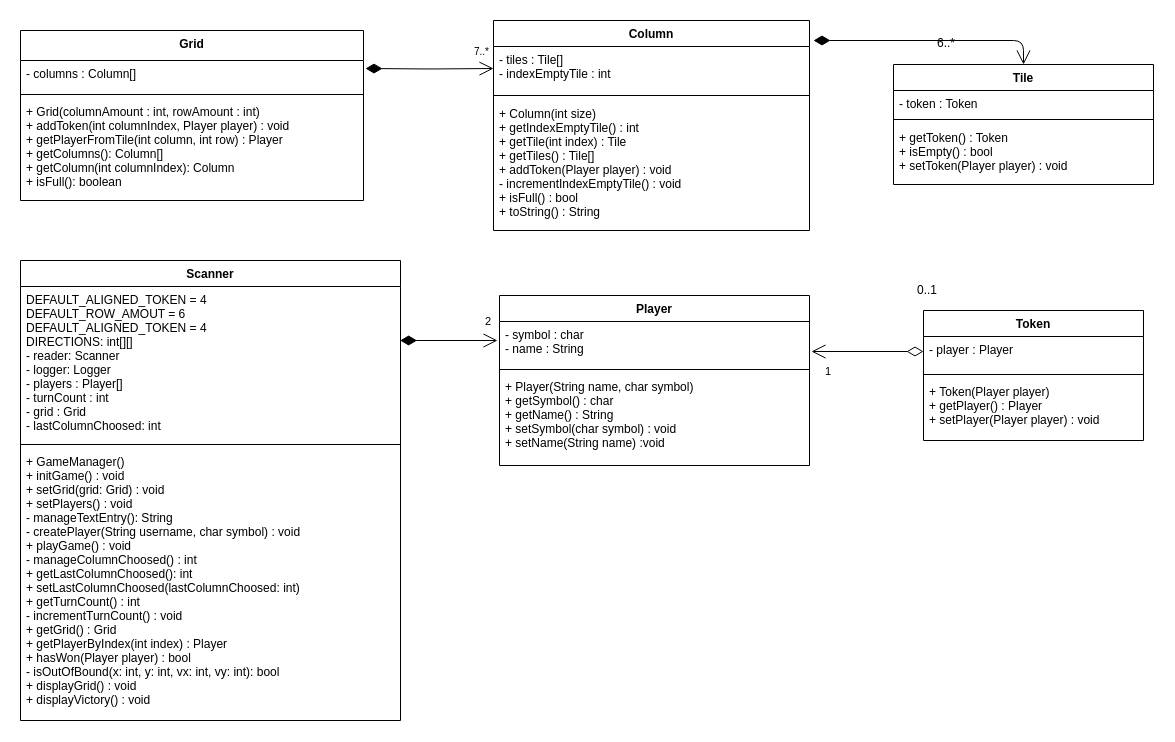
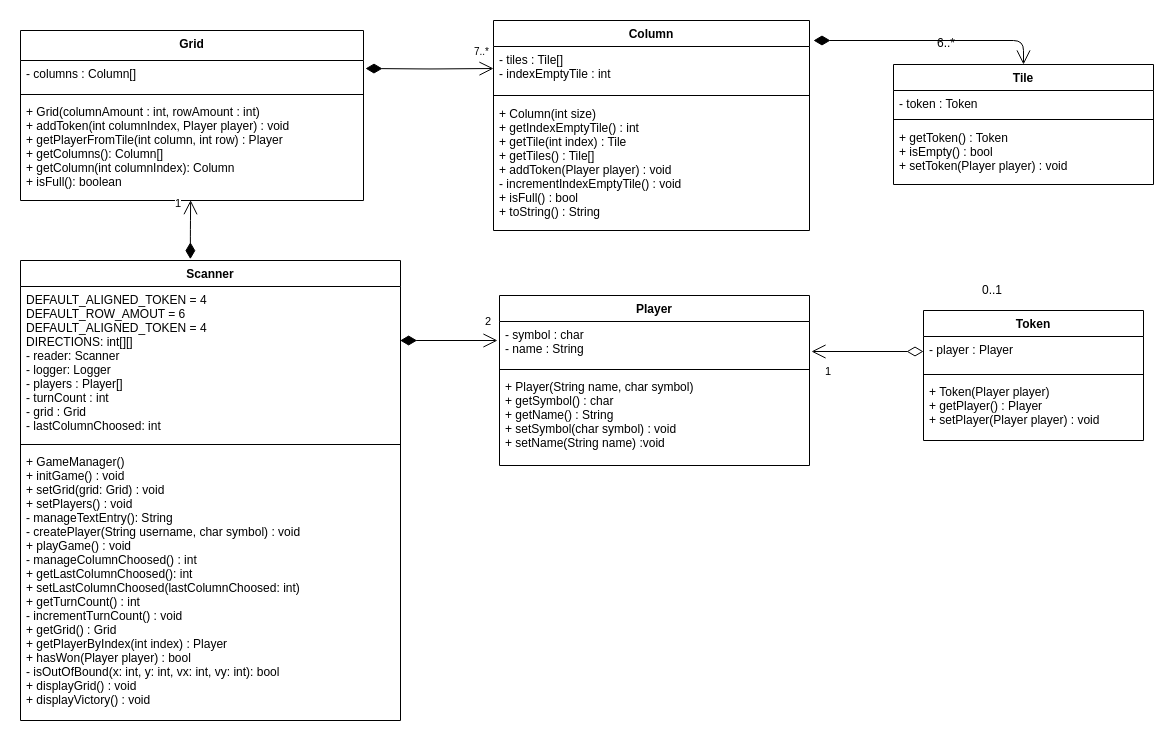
+ <mxCell id="10" value="1" style="endArrow=open;html=1;endSize=12;startArrow=diamondThin;startSize=14;startFill=1;edgeStyle=orthogonalEdgeStyle;align=left;verticalAlign=bottom;entryX=0.496;entryY=0.997;entryDx=0;entryDy=0;entryPerimeter=0;exitX=0.447;exitY=-0.003;exitDx=0;exitDy=0;exitPerimeter=0;" parent="1" source="27" target="5" edge="1"><mxGeometry x="0.589" y="17" relative="1" as="geometry"><mxPoint x="493" y="240" as="sourcePoint" /><mxPoint x="186" y="310" as="targetPoint" /><mxPoint as="offset" /><Array as="points" /></mxGeometry></mxCell>
- <mxCell id="14" value="0..1" style="text;html=1;resizable=0;points=[];autosize=1;align=left;verticalAlign=top;spacingTop=-4;" parent="1" vertex="1"><mxGeometry x="915" y="280" width="40" height="20" as="geometry" /></mxCell>
+ <mxCell id="14" value="0..1" style="text;html=1;resizable=0;points=[];autosize=1;align=left;verticalAlign=top;spacingTop=-4;" parent="1" vertex="1"><mxGeometry x="980" y="280" width="40" height="20" as="geometry" /></mxCell>
